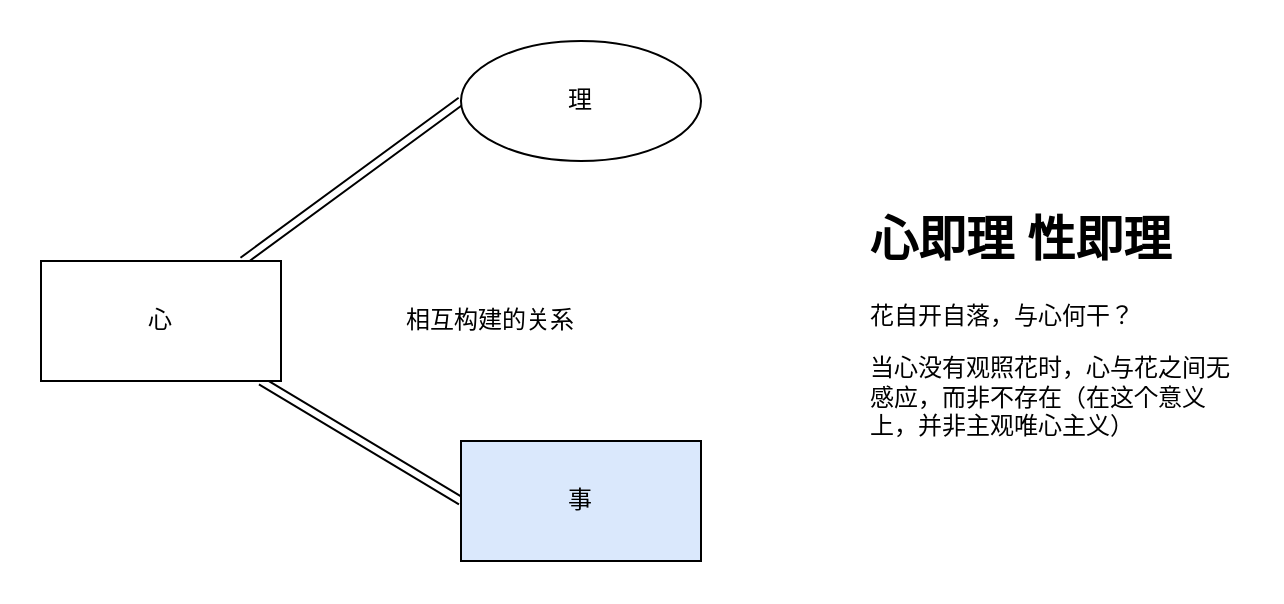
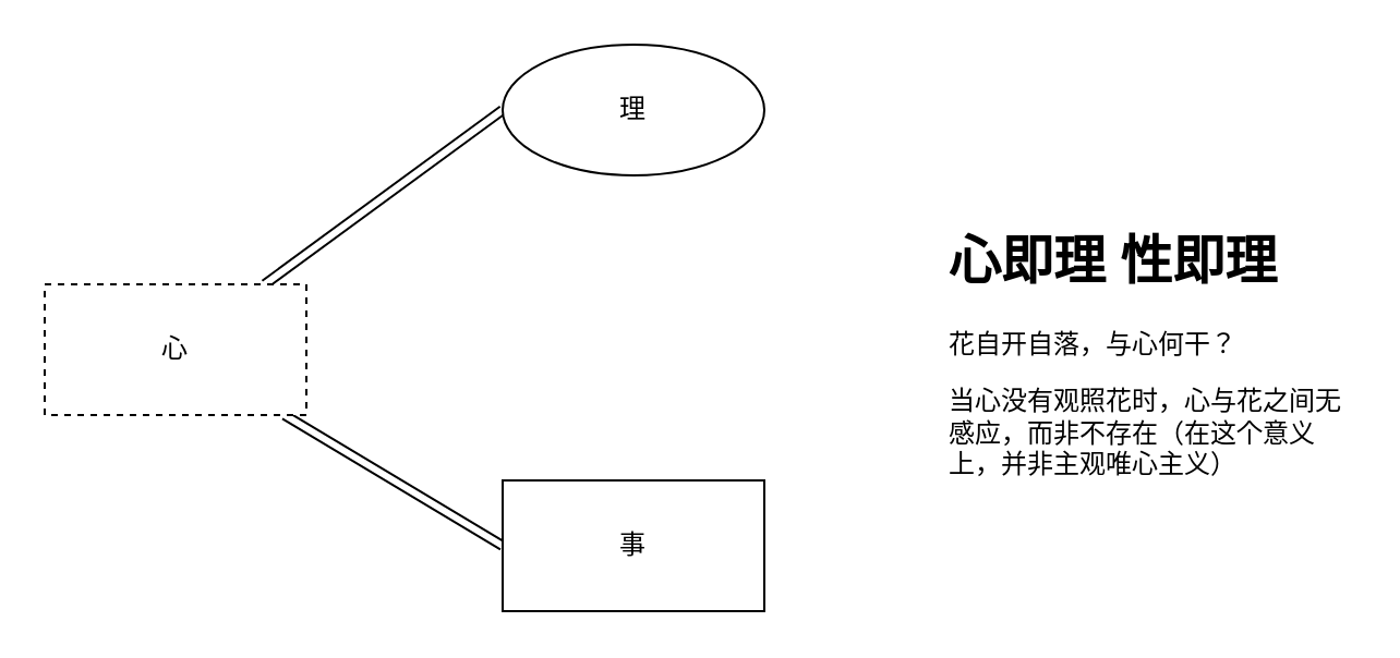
- <mxCell id="4" value="心" style="rounded=0;whiteSpace=wrap;html=1;" vertex="1" parent="1"><mxGeometry x="20" y="130" width="120" height="60" as="geometry" /></mxCell>
+ <mxCell id="4" value="心" style="rounded=0;whiteSpace=wrap;html=1;dashed=1;" vertex="1" parent="1"><mxGeometry x="20" y="130" width="120" height="60" as="geometry" /></mxCell>
- <mxCell id="7" value="相互构建的关系" style="text;html=1;strokeColor=none;fillColor=none;align=center;verticalAlign=middle;whiteSpace=wrap;rounded=0;" vertex="1" parent="1"><mxGeometry x="190" y="145" width="110" height="30" as="geometry" /></mxCell>
- <mxCell id="6" value="事" style="rounded=0;whiteSpace=wrap;html=1;fillColor=#dae8fc;" vertex="1" parent="1"><mxGeometry x="230" y="220" width="120" height="60" as="geometry" /></mxCell>
+ <mxCell id="6" value="事" style="rounded=0;whiteSpace=wrap;html=1;" vertex="1" parent="1"><mxGeometry x="230" y="220" width="120" height="60" as="geometry" /></mxCell>
